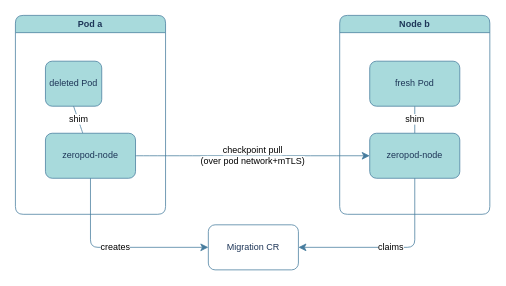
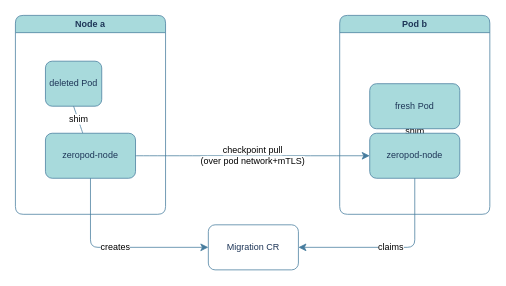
- <mxCell id="2" value="Pod a" style="swimlane;whiteSpace=wrap;html=1;labelBackgroundColor=none;fillColor=#A8DADC;strokeColor=#457B9D;fontColor=#1D3557;rounded=1;" vertex="1" parent="1"><mxGeometry x="20" y="20" width="200" height="265" as="geometry" /></mxCell>
+ <mxCell id="2" value="Node a" style="swimlane;whiteSpace=wrap;html=1;labelBackgroundColor=none;fillColor=#A8DADC;strokeColor=#457B9D;fontColor=#1D3557;rounded=1;" vertex="1" parent="1"><mxGeometry x="20" y="20" width="200" height="265" as="geometry" /></mxCell>
- <mxCell id="6" value="Node b" style="swimlane;whiteSpace=wrap;html=1;labelBackgroundColor=none;fillColor=#A8DADC;strokeColor=#457B9D;fontColor=#1D3557;rounded=1;" vertex="1" parent="1"><mxGeometry x="452" y="20" width="200" height="265" as="geometry" /></mxCell>
+ <mxCell id="6" value="Pod b" style="swimlane;whiteSpace=wrap;html=1;labelBackgroundColor=none;fillColor=#A8DADC;strokeColor=#457B9D;fontColor=#1D3557;rounded=1;" vertex="1" parent="1"><mxGeometry x="452" y="20" width="200" height="265" as="geometry" /></mxCell>
- <mxCell id="8" value="fresh Pod" style="rounded=1;whiteSpace=wrap;html=1;labelBackgroundColor=none;fillColor=#A8DADC;strokeColor=#457B9D;fontColor=#1D3557;" vertex="1" parent="6"><mxGeometry x="40" y="61" width="120" height="60" as="geometry" /></mxCell>
+ <mxCell id="8" value="fresh Pod" style="rounded=1;whiteSpace=wrap;html=1;labelBackgroundColor=none;fillColor=#A8DADC;strokeColor=#457B9D;fontColor=#1D3557;" vertex="1" parent="6"><mxGeometry x="40" y="91" width="120" height="60" as="geometry" /></mxCell>
